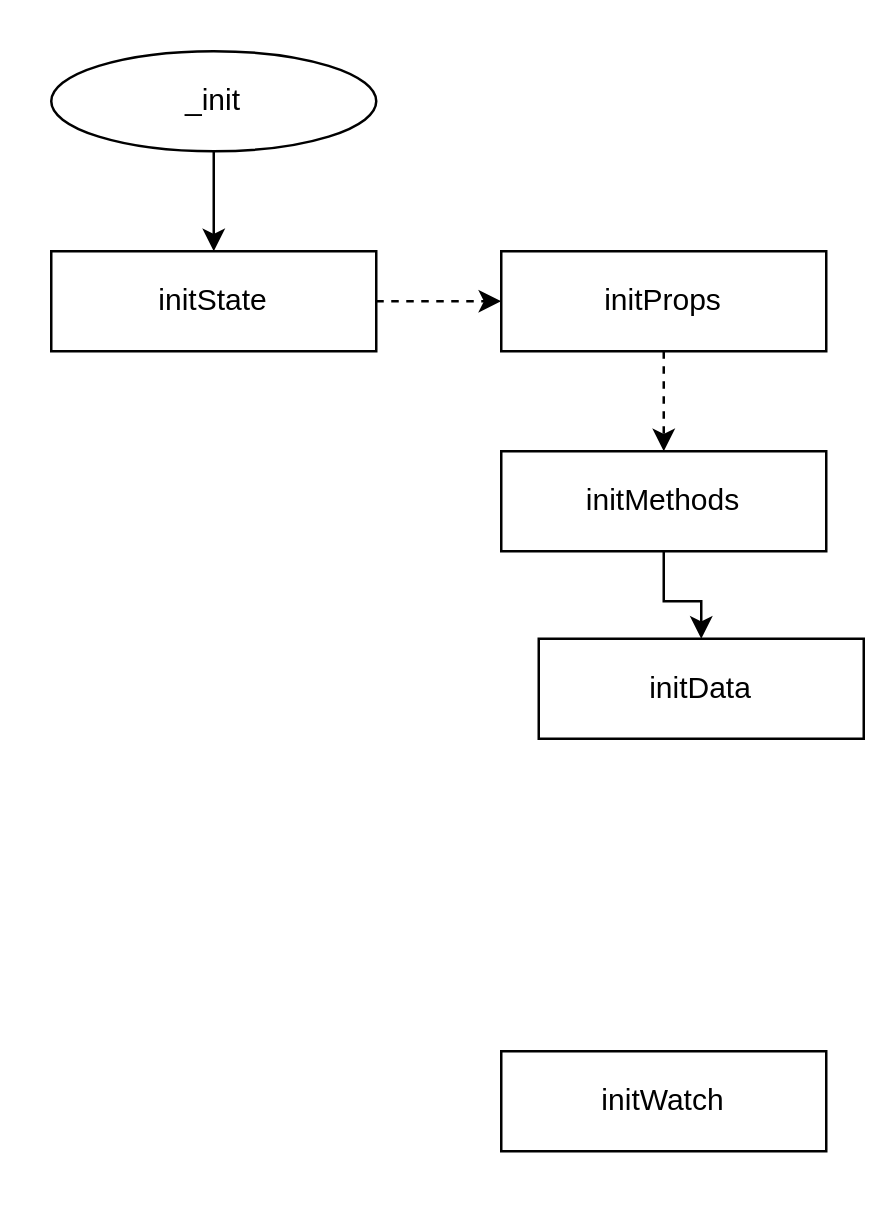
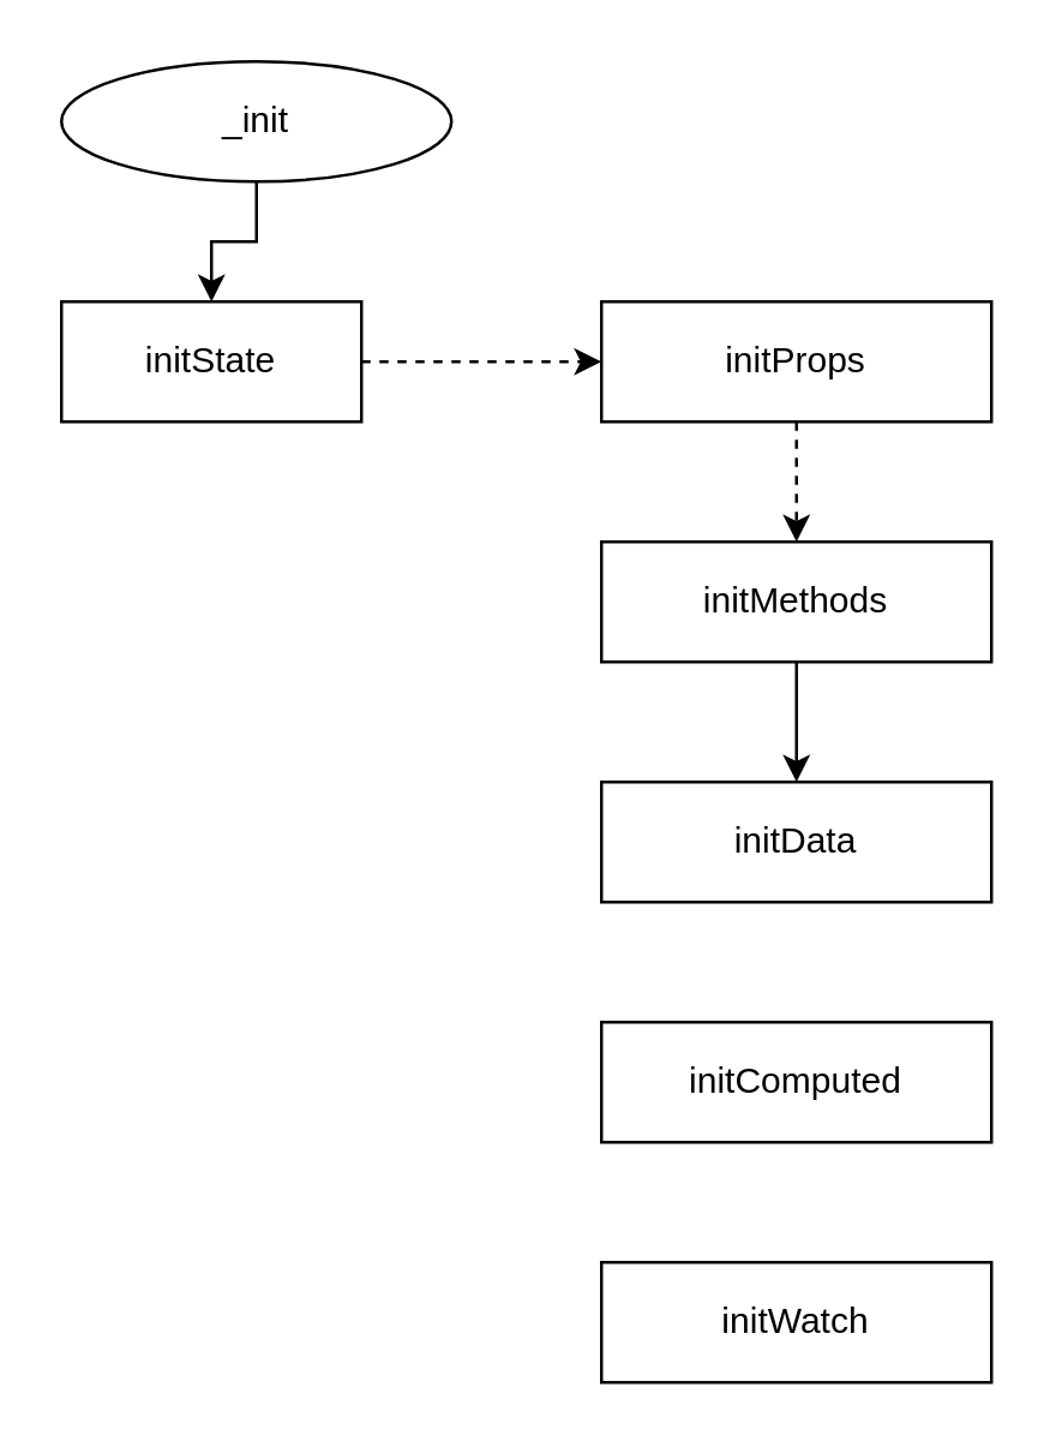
- <mxCell id="5" value="initState" style="rounded=0;whiteSpace=wrap;html=1;" vertex="1" parent="1"><mxGeometry x="20" y="100" width="130" height="40" as="geometry" /></mxCell>
+ <mxCell id="5" value="initState" style="rounded=0;whiteSpace=wrap;html=1;" vertex="1" parent="1"><mxGeometry x="20" y="100" width="100" height="40" as="geometry" /></mxCell>
- <mxCell id="10" value="initData" style="rounded=0;whiteSpace=wrap;html=1;" vertex="1" parent="1"><mxGeometry x="215" y="255" width="130" height="40" as="geometry" /></mxCell>
+ <mxCell id="10" value="initData" style="rounded=0;whiteSpace=wrap;html=1;" vertex="1" parent="1"><mxGeometry x="200" y="260" width="130" height="40" as="geometry" /></mxCell>
+ <mxCell id="11" value="initComputed" style="rounded=0;whiteSpace=wrap;html=1;" vertex="1" parent="1"><mxGeometry x="200" y="340" width="130" height="40" as="geometry" /></mxCell>
